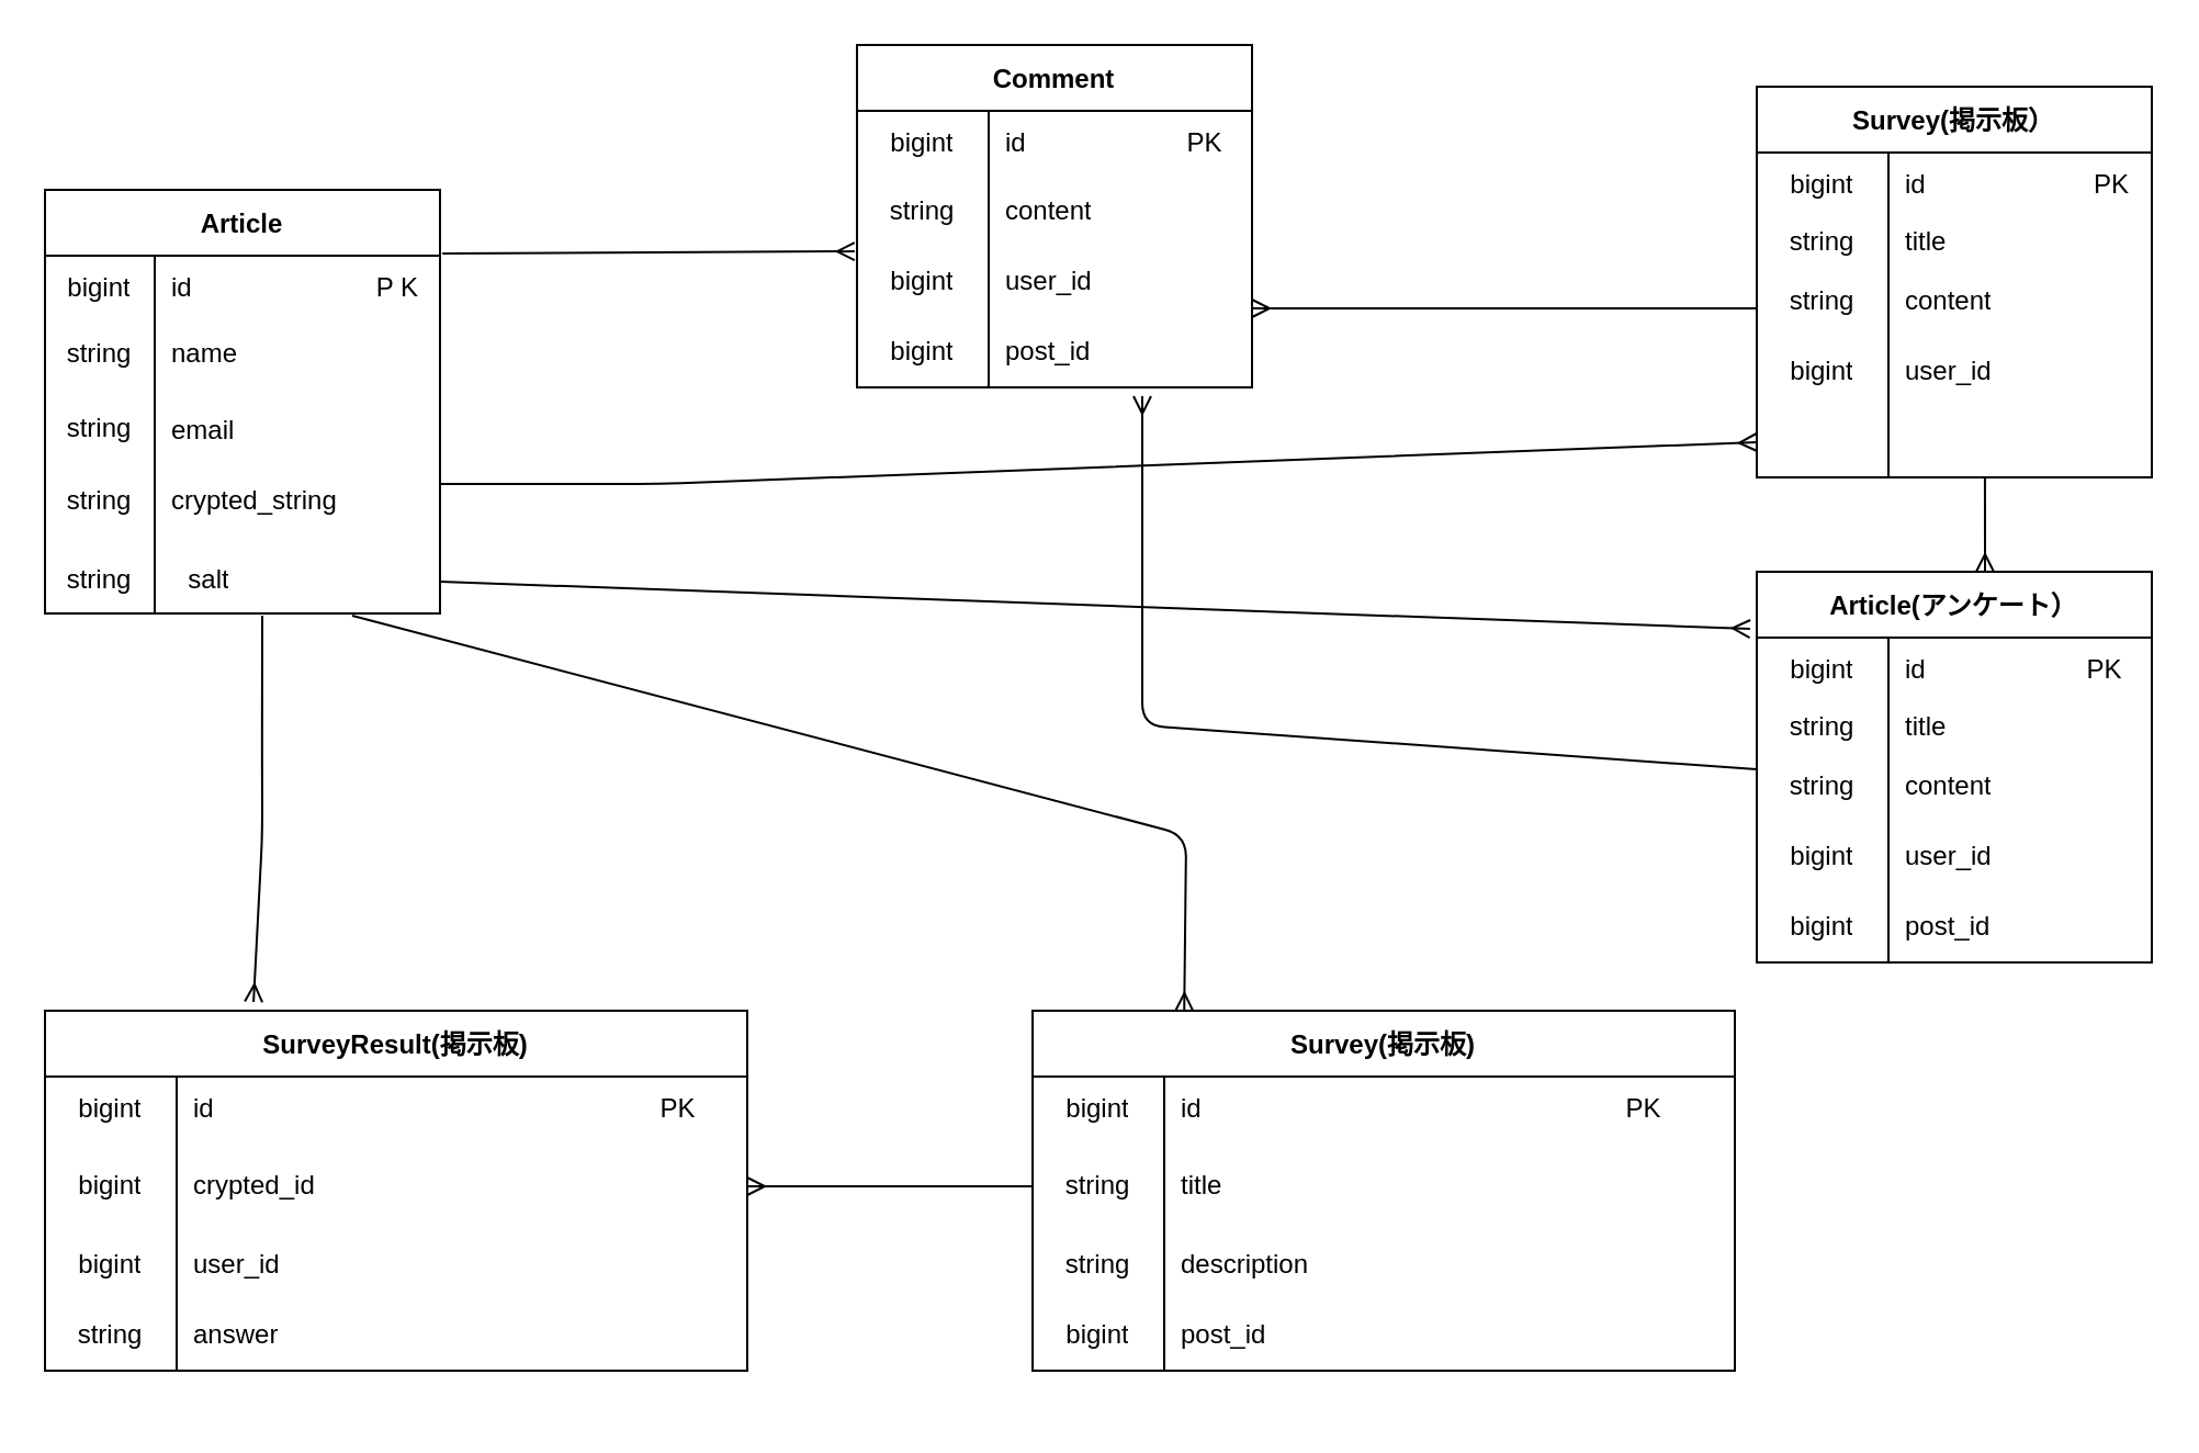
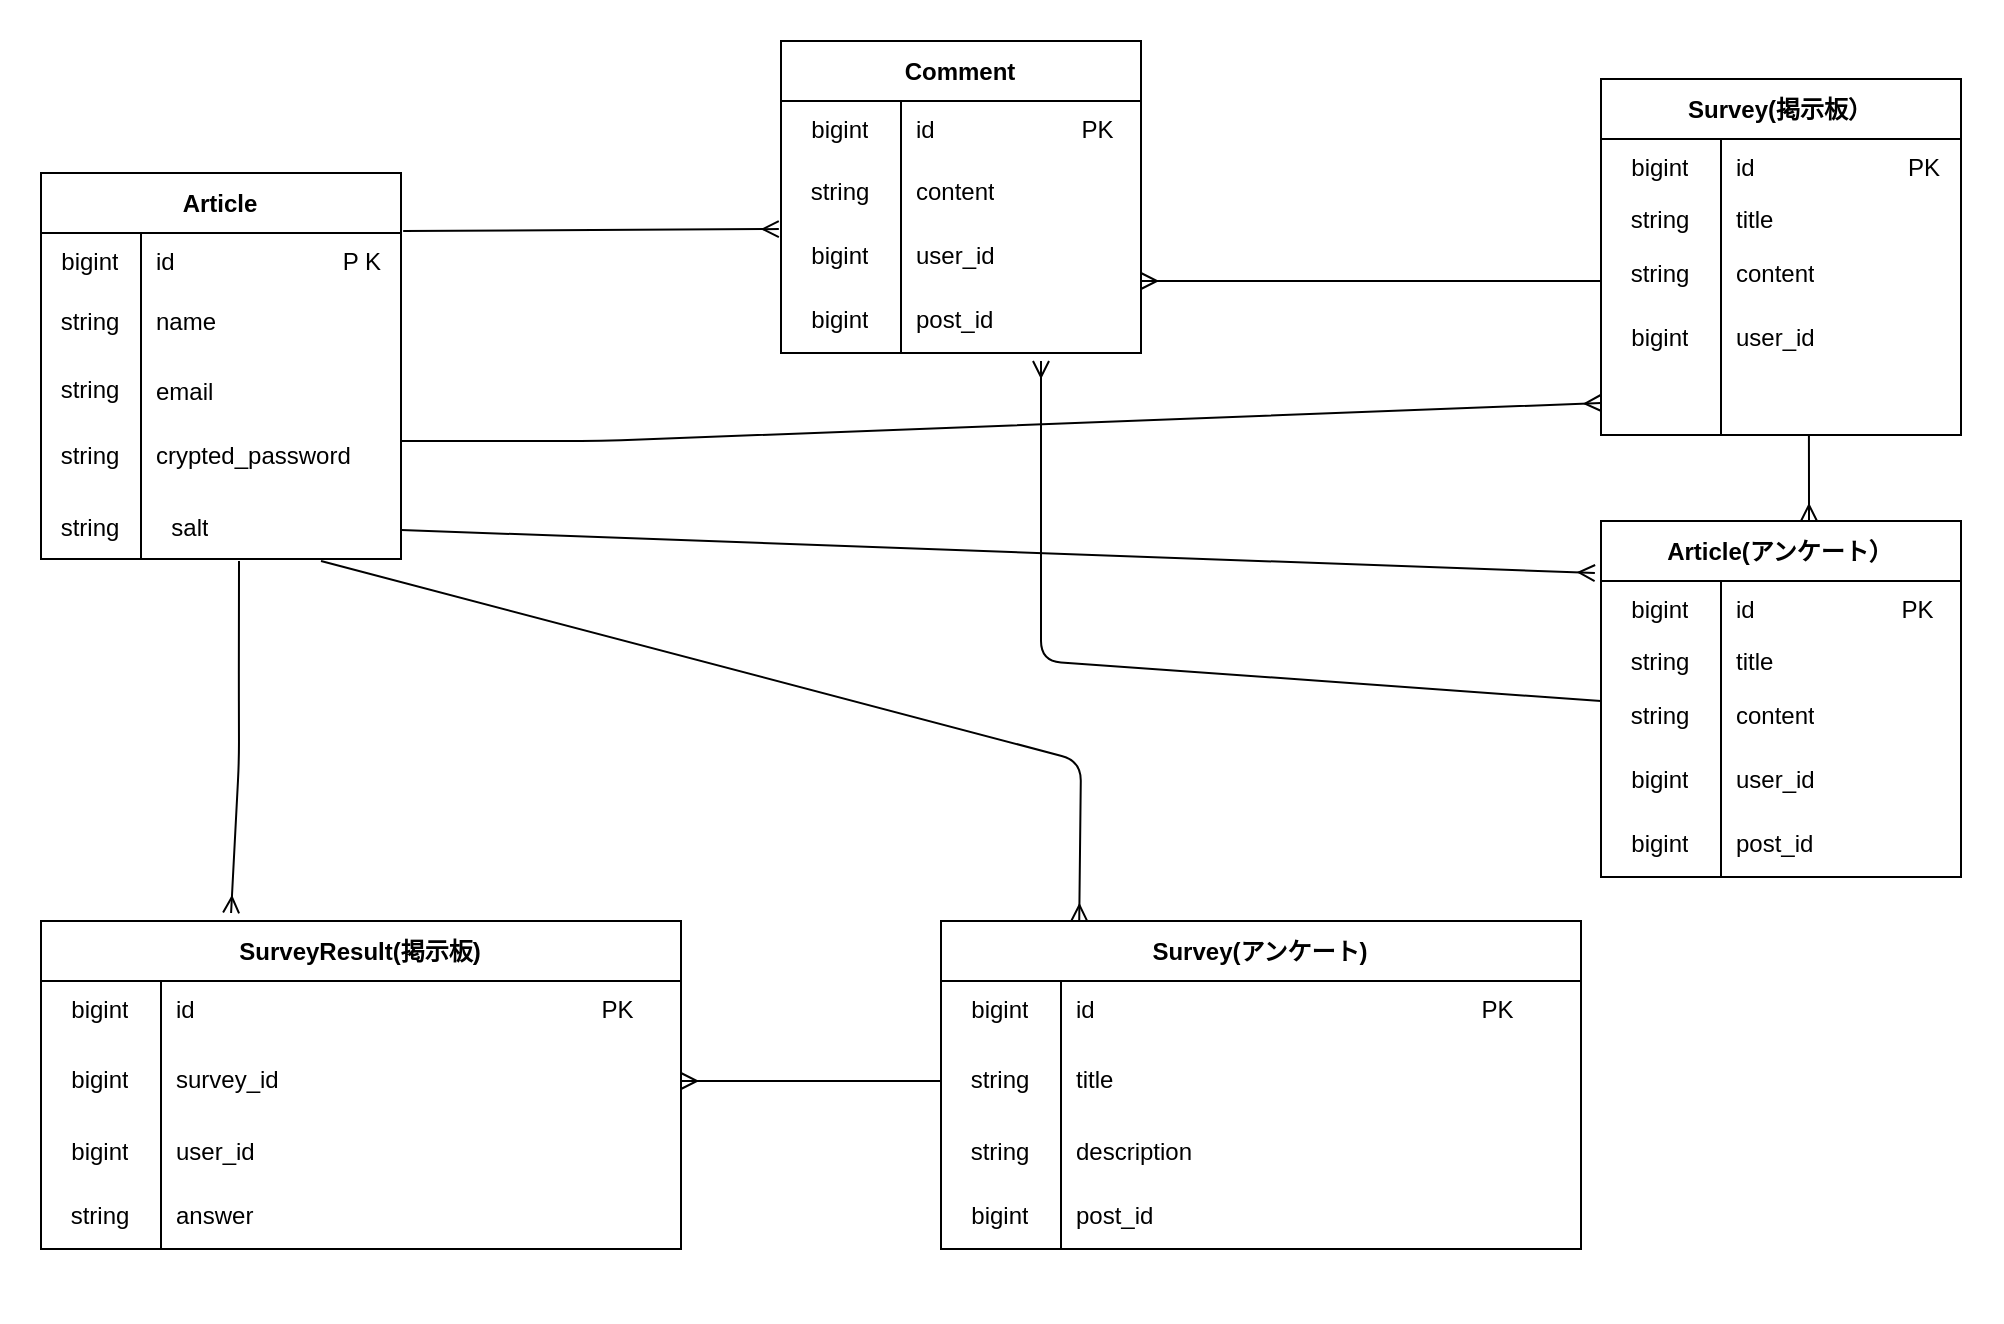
- <mxCell id="93" value="crypted_string" style="shape=partialRectangle;html=1;whiteSpace=wrap;connectable=0;fillColor=none;top=0;left=0;bottom=0;right=0;align=left;spacingLeft=6;overflow=hidden;" vertex="1" parent="1"><mxGeometry x="70" y="213" width="130" height="30" as="geometry"><mxRectangle width="130" height="30" as="alternateBounds" /></mxGeometry></mxCell>
+ <mxCell id="93" value="crypted_password" style="shape=partialRectangle;html=1;whiteSpace=wrap;connectable=0;fillColor=none;top=0;left=0;bottom=0;right=0;align=left;spacingLeft=6;overflow=hidden;" vertex="1" parent="1"><mxGeometry x="70" y="213" width="130" height="30" as="geometry"><mxRectangle width="130" height="30" as="alternateBounds" /></mxGeometry></mxCell>
- <mxCell id="44" value="Survey(掲示板)" style="shape=table;startSize=30;container=1;collapsible=0;childLayout=tableLayout;fixedRows=1;rowLines=0;fontStyle=1;labelBorderColor=none;labelBackgroundColor=none;" parent="1" vertex="1"><mxGeometry x="470" y="460" width="320" height="164" as="geometry" /></mxCell>
+ <mxCell id="44" value="Survey(アンケート)" style="shape=table;startSize=30;container=1;collapsible=0;childLayout=tableLayout;fixedRows=1;rowLines=0;fontStyle=1;labelBorderColor=none;labelBackgroundColor=none;" parent="1" vertex="1"><mxGeometry x="470" y="460" width="320" height="164" as="geometry" /></mxCell>
- <mxCell id="63" value="crypted_id" style="shape=partialRectangle;html=1;whiteSpace=wrap;connectable=0;fillColor=none;top=0;left=0;bottom=0;right=0;align=left;spacingLeft=6;overflow=hidden;" parent="61" vertex="1"><mxGeometry x="60" width="260" height="40" as="geometry"><mxRectangle width="260" height="40" as="alternateBounds" /></mxGeometry></mxCell>
+ <mxCell id="63" value="survey_id" style="shape=partialRectangle;html=1;whiteSpace=wrap;connectable=0;fillColor=none;top=0;left=0;bottom=0;right=0;align=left;spacingLeft=6;overflow=hidden;" parent="61" vertex="1"><mxGeometry x="60" width="260" height="40" as="geometry"><mxRectangle width="260" height="40" as="alternateBounds" /></mxGeometry></mxCell>
